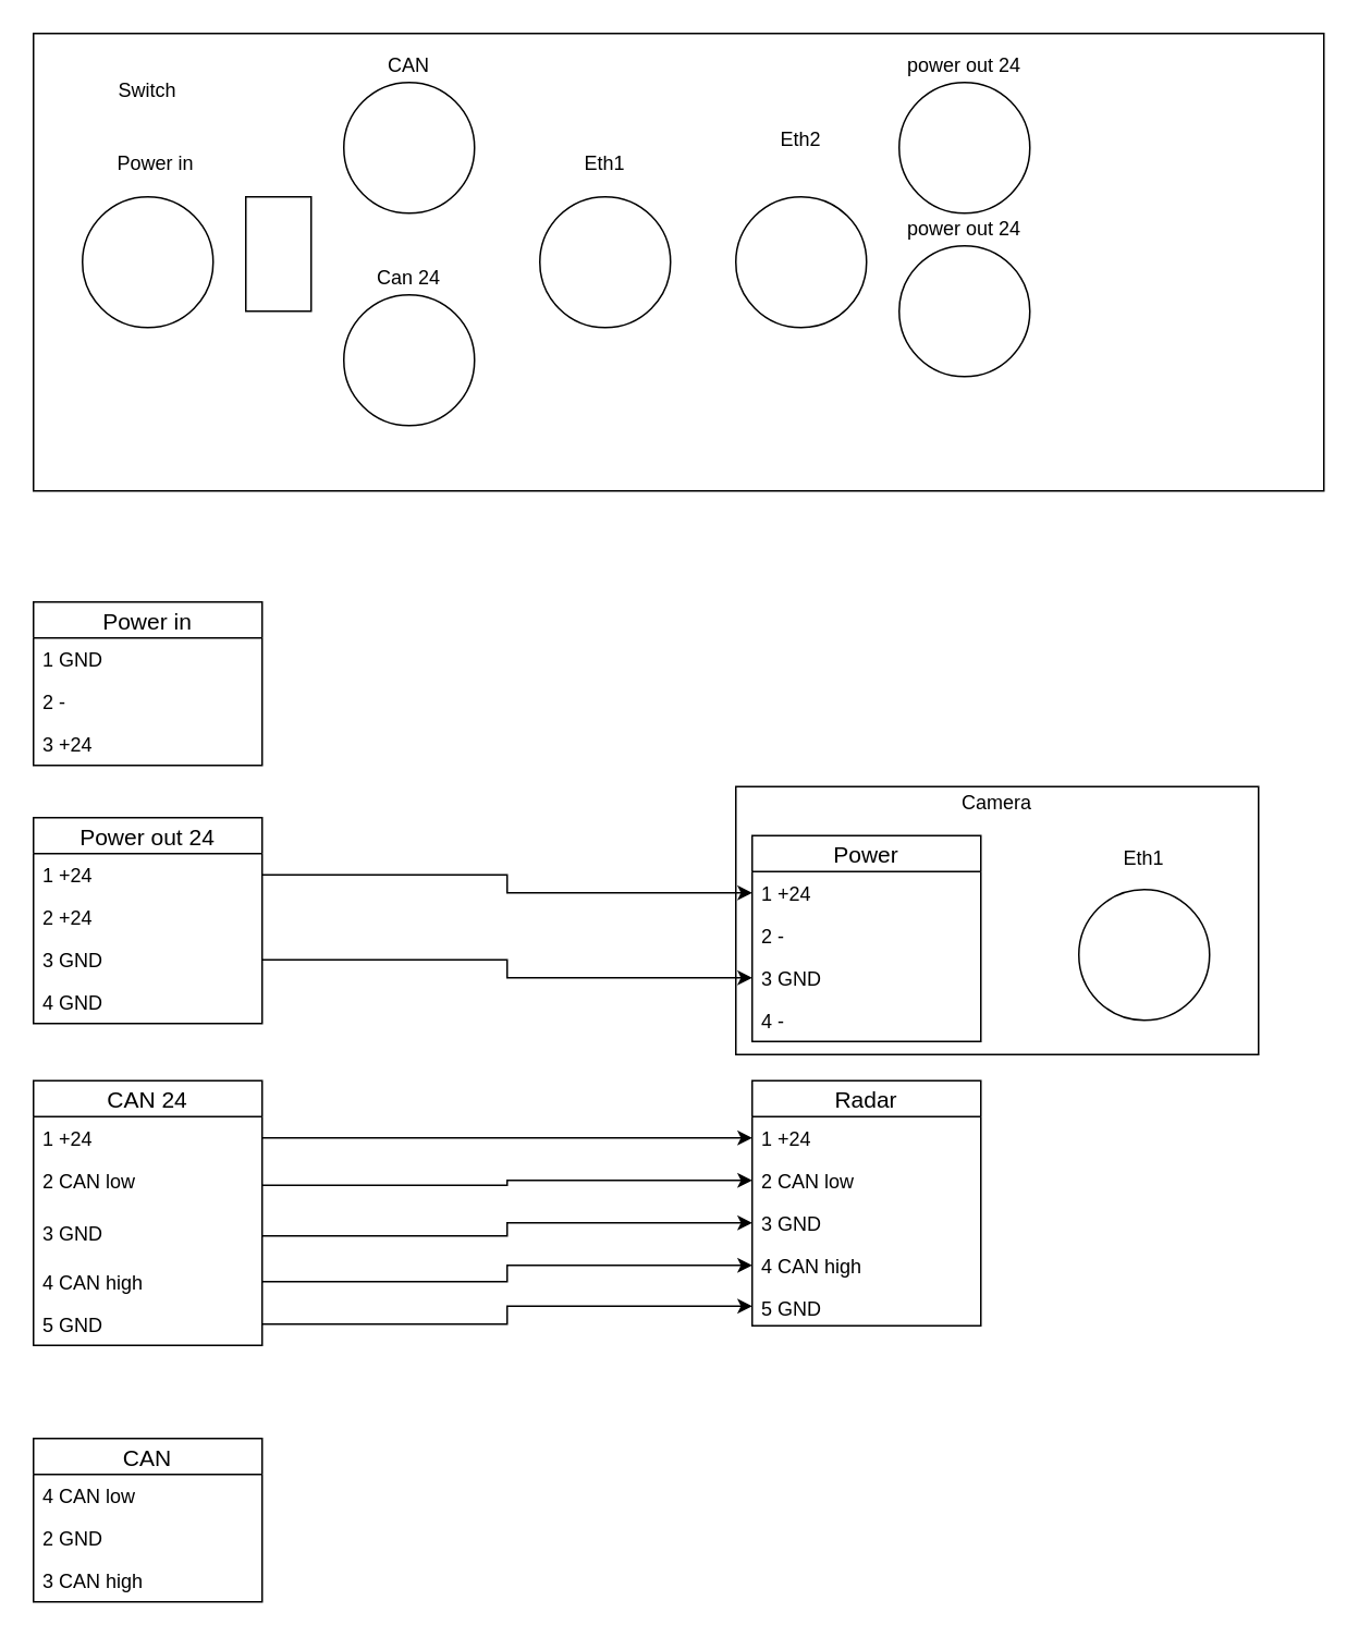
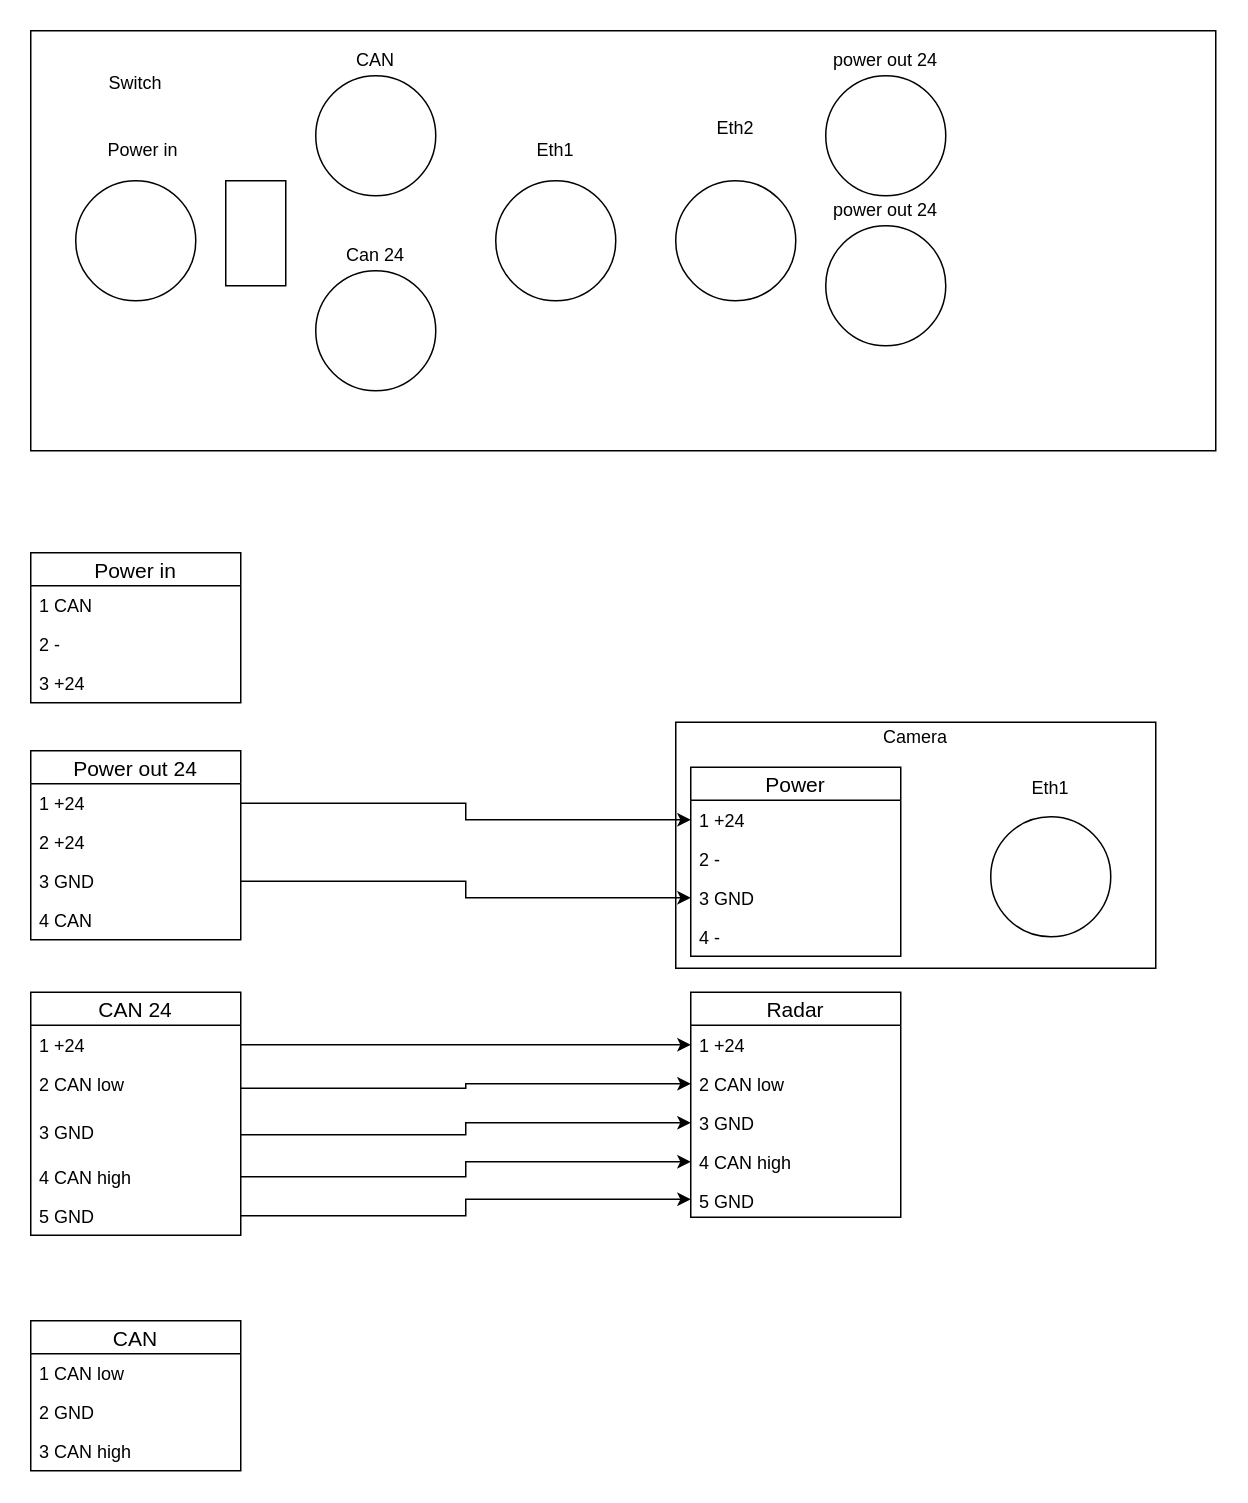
- <mxCell id="21" value="1 GND" style="text;strokeColor=none;fillColor=none;spacingLeft=4;spacingRight=4;overflow=hidden;rotatable=0;points=[[0,0.5],[1,0.5]];portConstraint=eastwest;fontSize=12;" vertex="1" parent="20"><mxGeometry y="22" width="140" height="26" as="geometry" /></mxCell>
+ <mxCell id="21" value="1 CAN" style="text;strokeColor=none;fillColor=none;spacingLeft=4;spacingRight=4;overflow=hidden;rotatable=0;points=[[0,0.5],[1,0.5]];portConstraint=eastwest;fontSize=12;" vertex="1" parent="20"><mxGeometry y="22" width="140" height="26" as="geometry" /></mxCell>
- <mxCell id="38" value="4 GND" style="text;strokeColor=none;fillColor=none;spacingLeft=4;spacingRight=4;overflow=hidden;rotatable=0;points=[[0,0.5],[1,0.5]];portConstraint=eastwest;fontSize=12;" vertex="1" parent="34"><mxGeometry y="100" width="140" height="26" as="geometry" /></mxCell>
+ <mxCell id="38" value="4 CAN" style="text;strokeColor=none;fillColor=none;spacingLeft=4;spacingRight=4;overflow=hidden;rotatable=0;points=[[0,0.5],[1,0.5]];portConstraint=eastwest;fontSize=12;" vertex="1" parent="34"><mxGeometry y="100" width="140" height="26" as="geometry" /></mxCell>
- <mxCell id="25" value="4 CAN low" style="text;strokeColor=none;fillColor=none;spacingLeft=4;spacingRight=4;overflow=hidden;rotatable=0;points=[[0,0.5],[1,0.5]];portConstraint=eastwest;fontSize=12;" vertex="1" parent="24"><mxGeometry y="22" width="140" height="26" as="geometry" /></mxCell>
+ <mxCell id="25" value="1 CAN low" style="text;strokeColor=none;fillColor=none;spacingLeft=4;spacingRight=4;overflow=hidden;rotatable=0;points=[[0,0.5],[1,0.5]];portConstraint=eastwest;fontSize=12;" vertex="1" parent="24"><mxGeometry y="22" width="140" height="26" as="geometry" /></mxCell>
